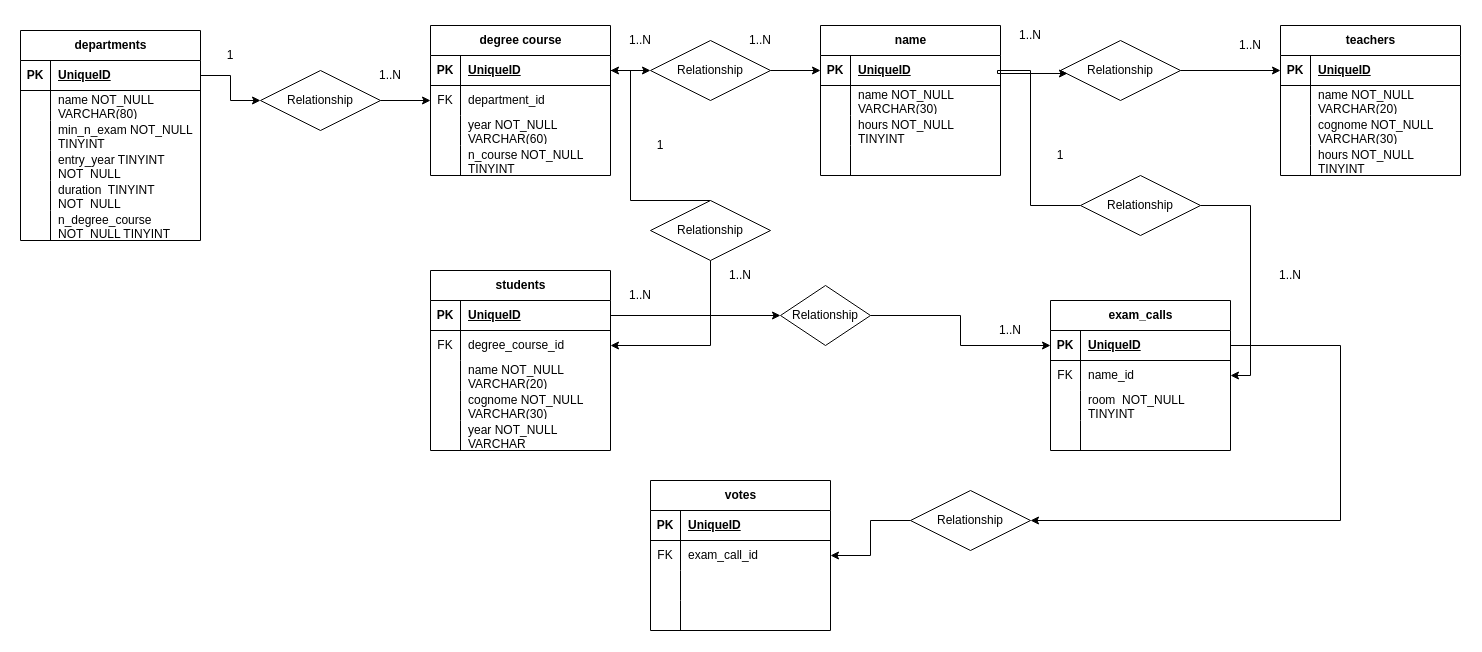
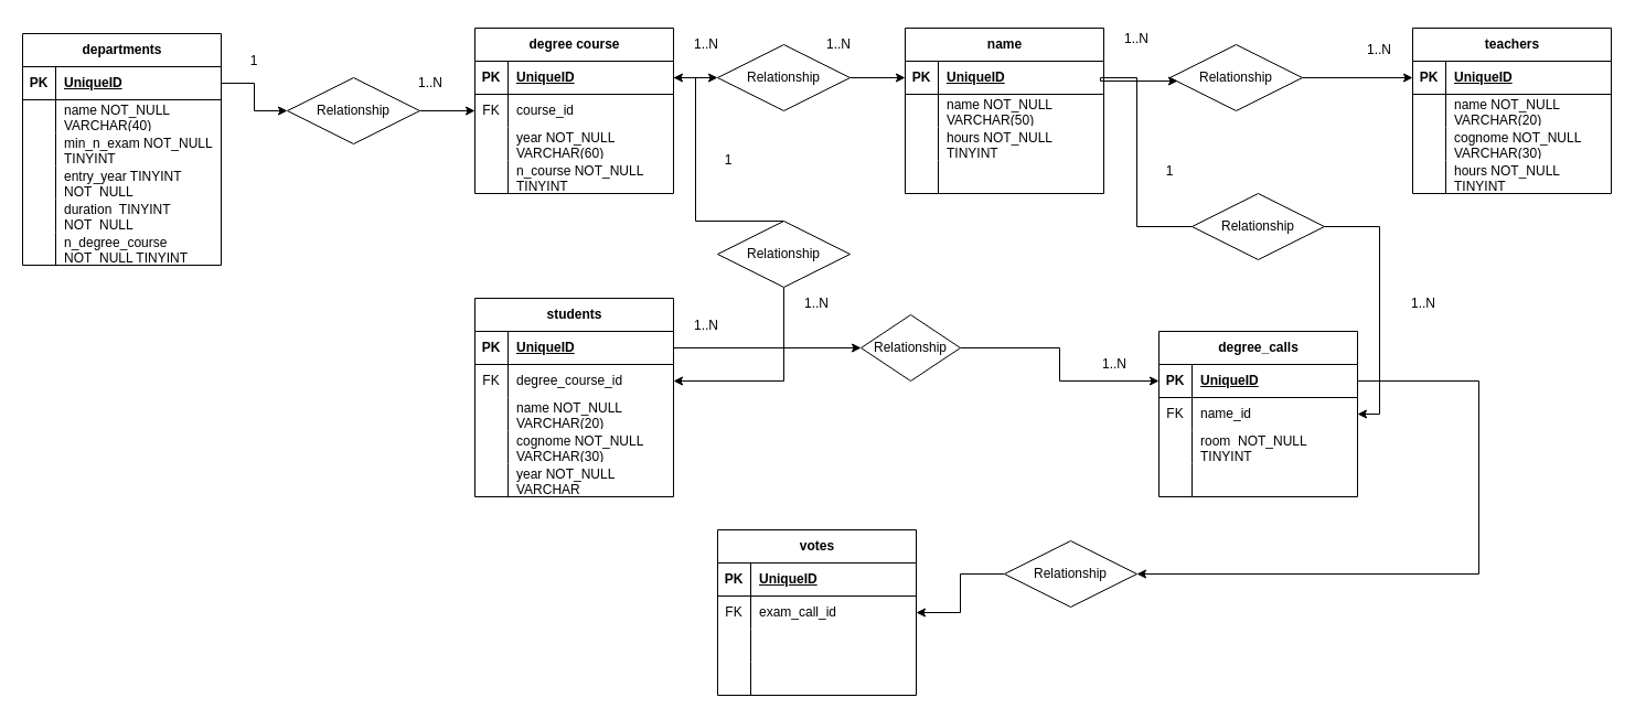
- <mxCell id="27" value="department_id" style="shape=partialRectangle;connectable=0;fillColor=none;top=0;left=0;bottom=0;right=0;align=left;spacingLeft=6;overflow=hidden;whiteSpace=wrap;html=1;" vertex="1" parent="25"><mxGeometry x="30" width="150" height="30" as="geometry"><mxRectangle width="150" height="30" as="alternateBounds" /></mxGeometry></mxCell>
+ <mxCell id="27" value="course_id" style="shape=partialRectangle;connectable=0;fillColor=none;top=0;left=0;bottom=0;right=0;align=left;spacingLeft=6;overflow=hidden;whiteSpace=wrap;html=1;" vertex="1" parent="25"><mxGeometry x="30" width="150" height="30" as="geometry"><mxRectangle width="150" height="30" as="alternateBounds" /></mxGeometry></mxCell>
- <mxCell id="82" value="name NOT_NULL VARCHAR(30)" style="shape=partialRectangle;connectable=0;fillColor=none;top=0;left=0;bottom=0;right=0;align=left;spacingLeft=6;overflow=hidden;whiteSpace=wrap;html=1;" vertex="1" parent="80"><mxGeometry x="30" width="150" height="30" as="geometry"><mxRectangle width="150" height="30" as="alternateBounds" /></mxGeometry></mxCell>
+ <mxCell id="82" value="name NOT_NULL VARCHAR(50)" style="shape=partialRectangle;connectable=0;fillColor=none;top=0;left=0;bottom=0;right=0;align=left;spacingLeft=6;overflow=hidden;whiteSpace=wrap;html=1;" vertex="1" parent="80"><mxGeometry x="30" width="150" height="30" as="geometry"><mxRectangle width="150" height="30" as="alternateBounds" /></mxGeometry></mxCell>
- <mxCell id="8" value="name NOT_NULL VARCHAR(80)" style="shape=partialRectangle;connectable=0;fillColor=none;top=0;left=0;bottom=0;right=0;align=left;spacingLeft=6;overflow=hidden;whiteSpace=wrap;html=1;" vertex="1" parent="6"><mxGeometry x="30" width="150" height="30" as="geometry"><mxRectangle width="150" height="30" as="alternateBounds" /></mxGeometry></mxCell>
+ <mxCell id="8" value="name NOT_NULL VARCHAR(40)" style="shape=partialRectangle;connectable=0;fillColor=none;top=0;left=0;bottom=0;right=0;align=left;spacingLeft=6;overflow=hidden;whiteSpace=wrap;html=1;" vertex="1" parent="6"><mxGeometry x="30" width="150" height="30" as="geometry"><mxRectangle width="150" height="30" as="alternateBounds" /></mxGeometry></mxCell>
- <mxCell id="63" value="exam_calls" style="shape=table;startSize=30;container=1;collapsible=1;childLayout=tableLayout;fixedRows=1;rowLines=0;fontStyle=1;align=center;resizeLast=1;html=1;" vertex="1" parent="1"><mxGeometry x="1050" y="300" width="180" height="150" as="geometry" /></mxCell>
+ <mxCell id="63" value="degree_calls" style="shape=table;startSize=30;container=1;collapsible=1;childLayout=tableLayout;fixedRows=1;rowLines=0;fontStyle=1;align=center;resizeLast=1;html=1;" vertex="1" parent="1"><mxGeometry x="1050" y="300" width="180" height="150" as="geometry" /></mxCell>
